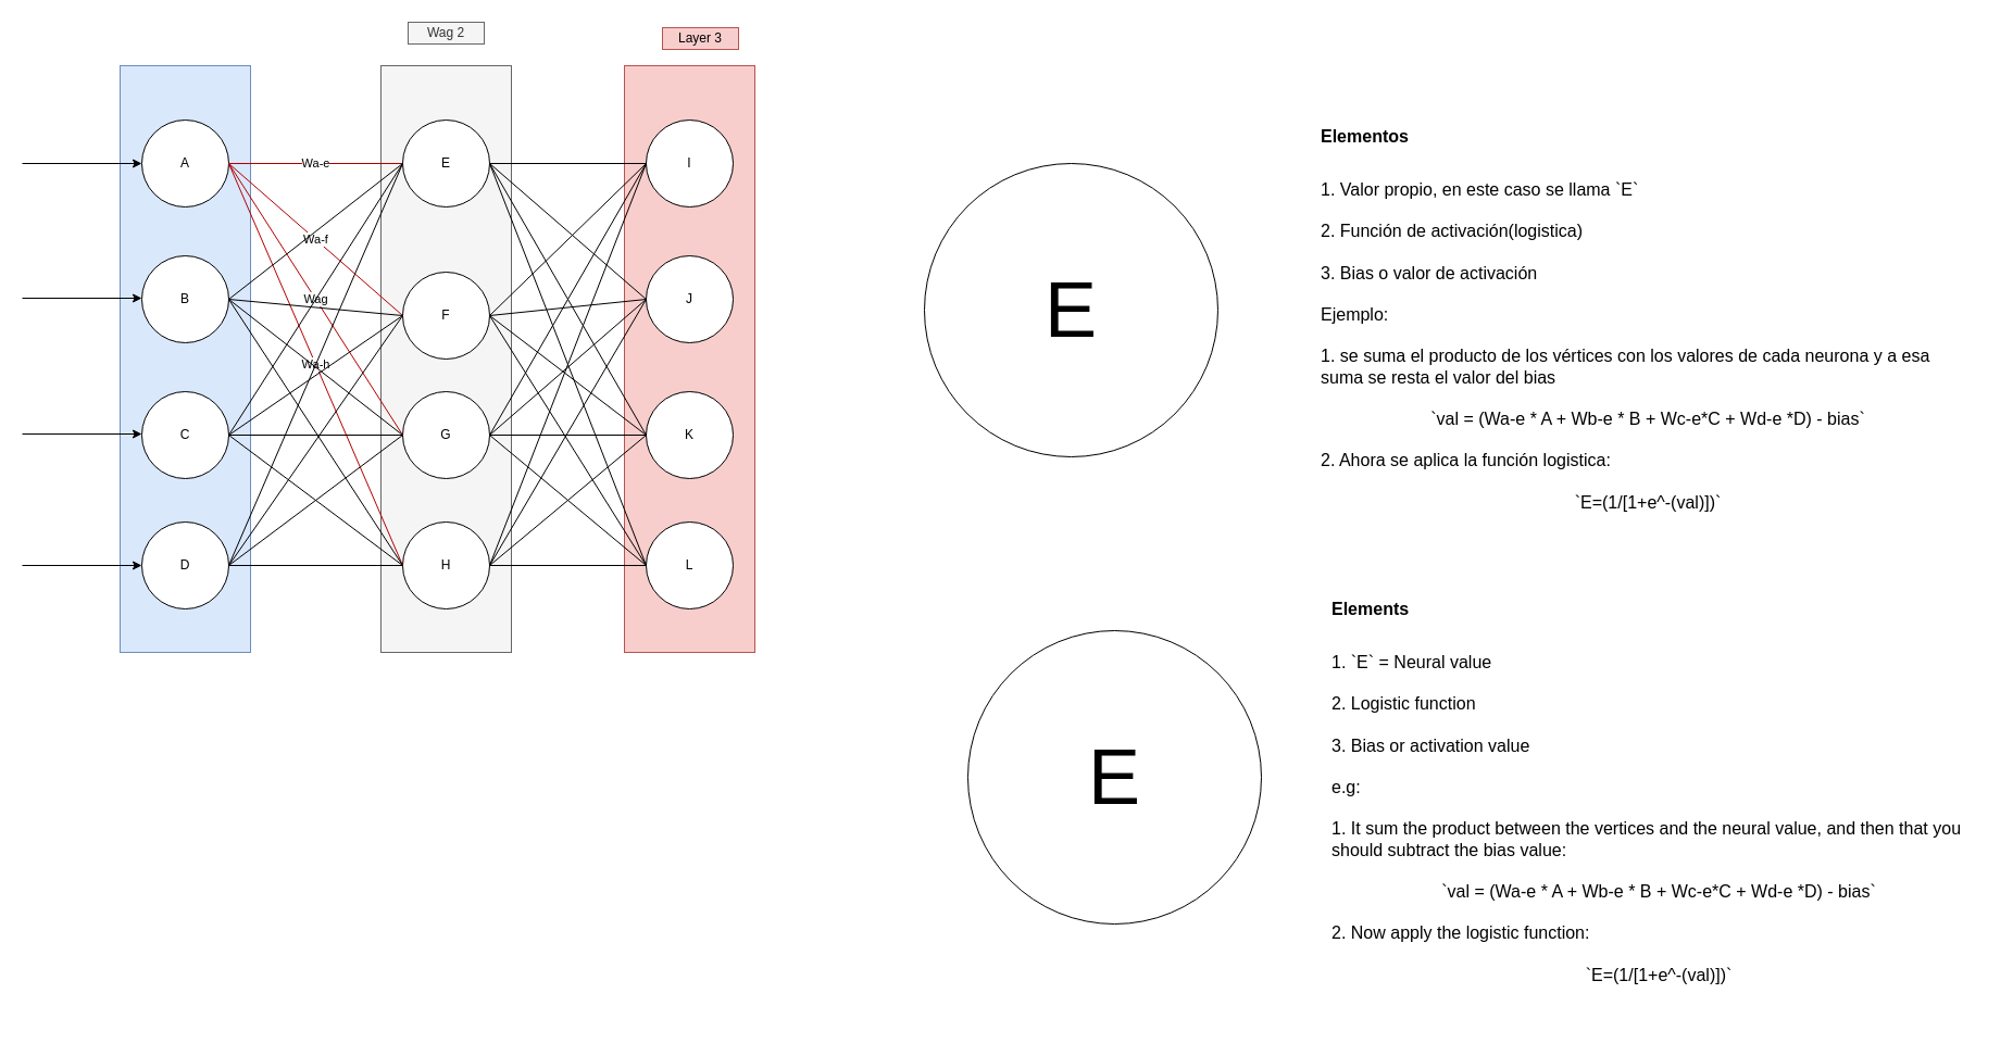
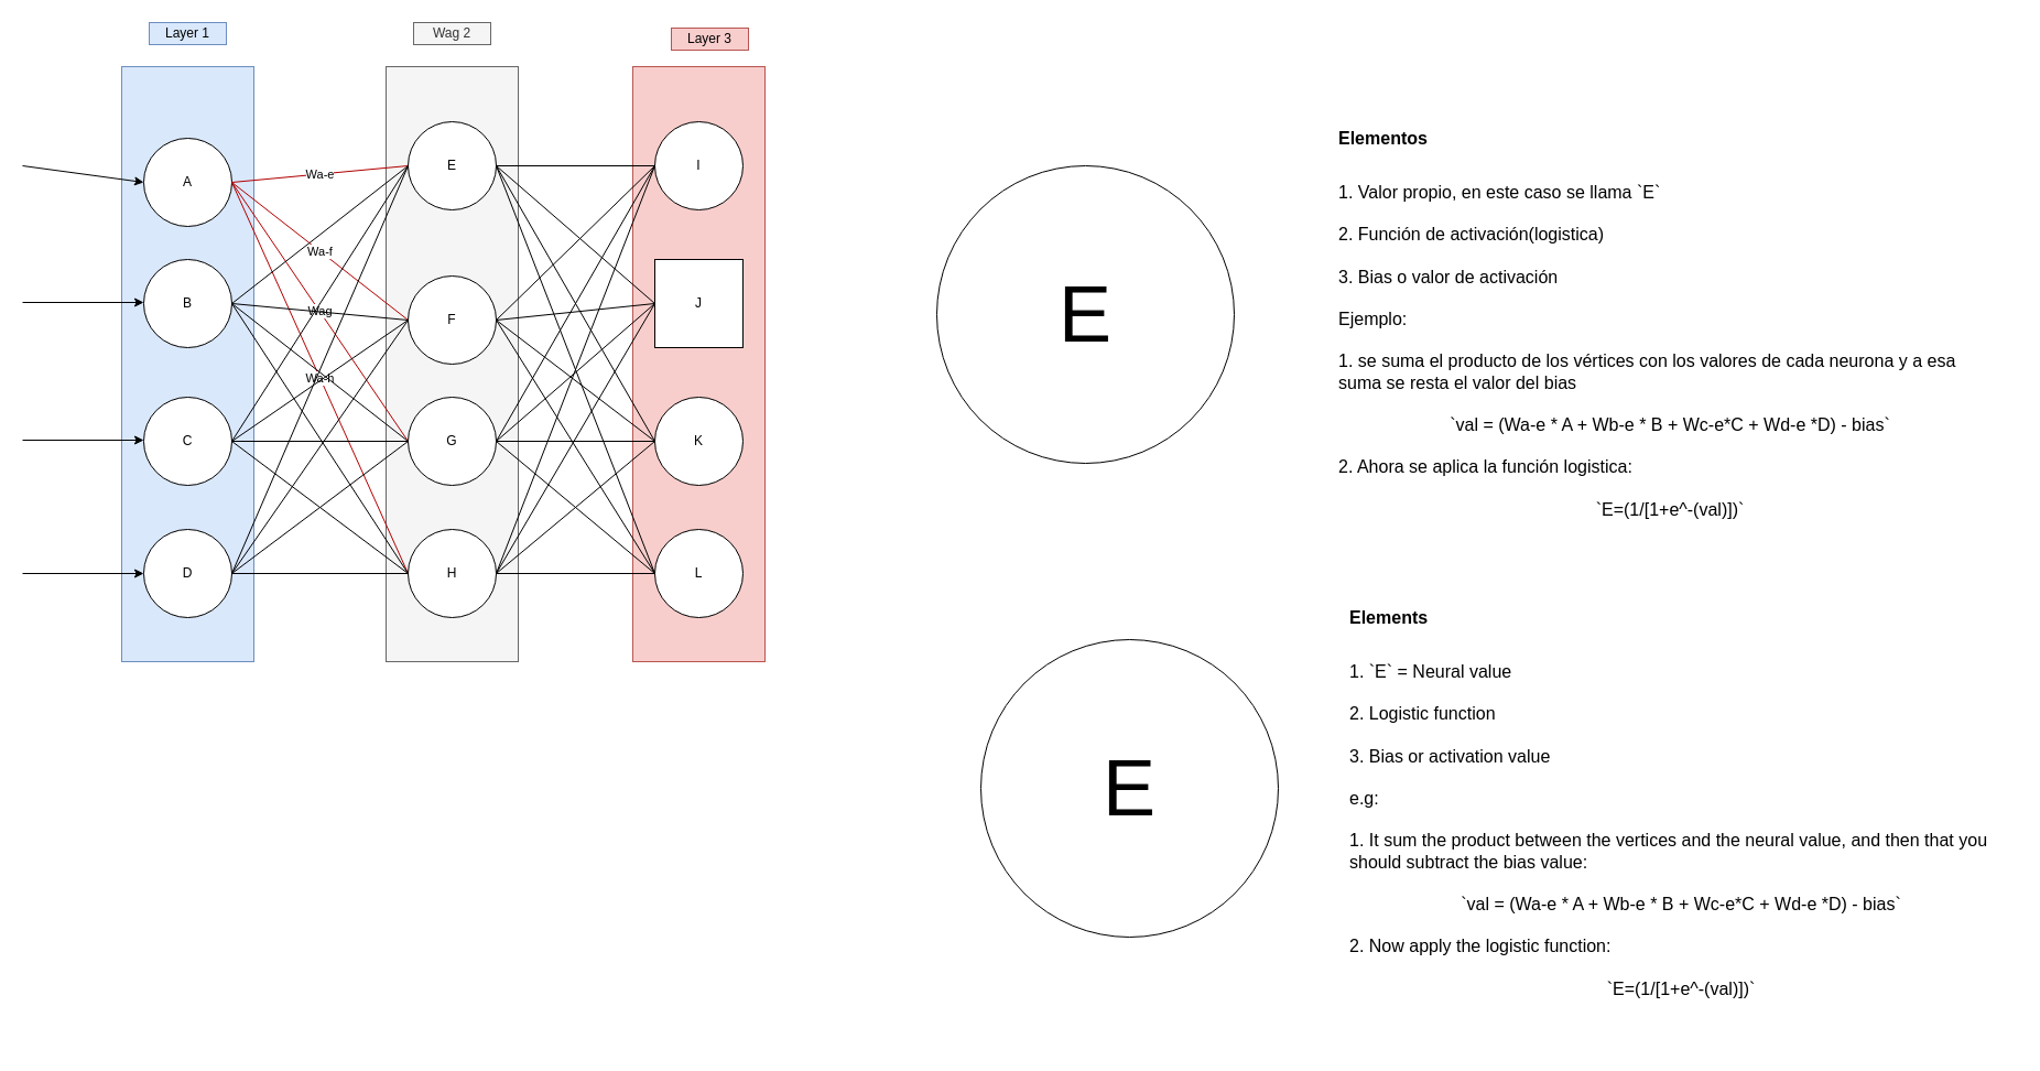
+ <mxCell id="49" value="Layer 1" style="text;html=1;strokeColor=#6c8ebf;fillColor=#dae8fc;align=center;verticalAlign=middle;whiteSpace=wrap;rounded=0;" vertex="1" parent="1"><mxGeometry x="135" y="20" width="70" height="20" as="geometry" /></mxCell>
- <mxCell id="3" value="A" style="ellipse;whiteSpace=wrap;html=1;aspect=fixed;" vertex="1" parent="1"><mxGeometry x="130" y="110" width="80" height="80" as="geometry" /></mxCell>
+ <mxCell id="3" value="A" style="ellipse;whiteSpace=wrap;html=1;aspect=fixed;" vertex="1" parent="1"><mxGeometry x="130" y="125" width="80" height="80" as="geometry" /></mxCell>
- <mxCell id="14" value="J" style="ellipse;whiteSpace=wrap;html=1;aspect=fixed;" vertex="1" parent="1"><mxGeometry x="594" y="235" width="80" height="80" as="geometry" /></mxCell>
+ <mxCell id="14" value="J" style="whiteSpace=wrap;html=1;aspect=fixed;rounded=0;" vertex="1" parent="1"><mxGeometry x="594" y="235" width="80" height="80" as="geometry" /></mxCell>
